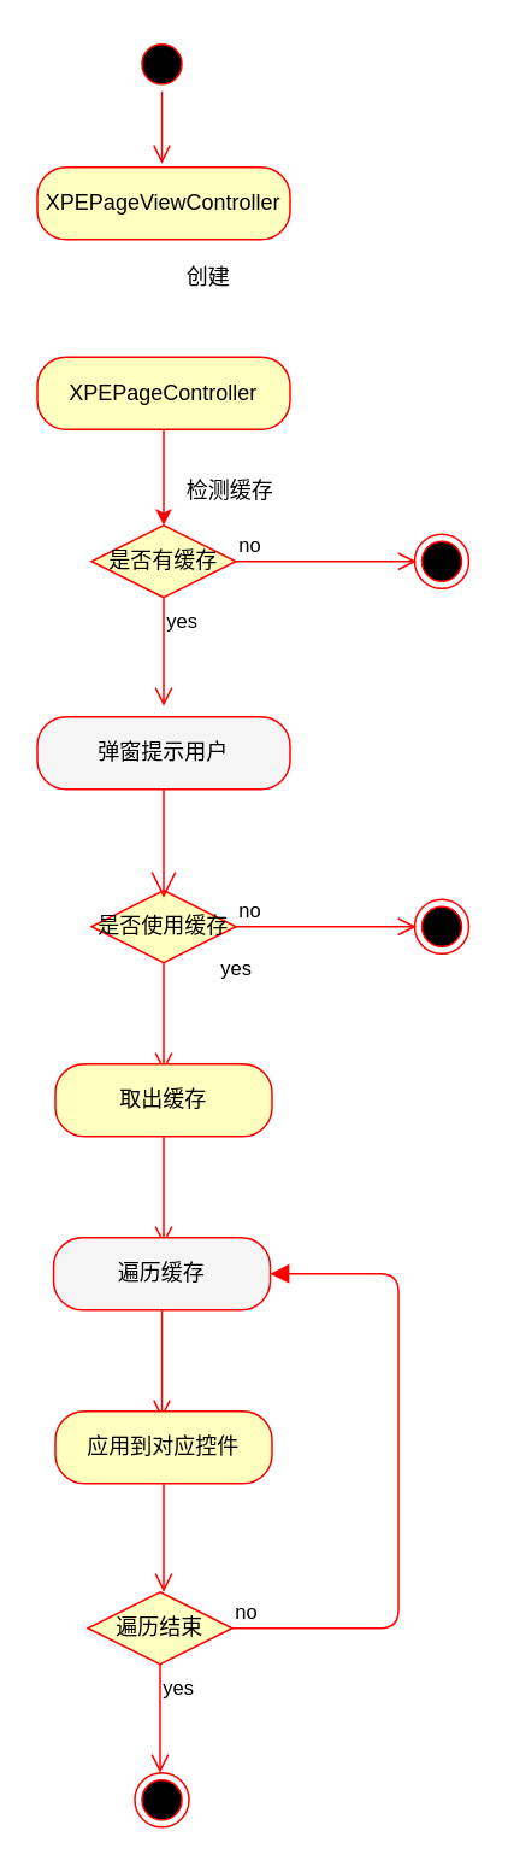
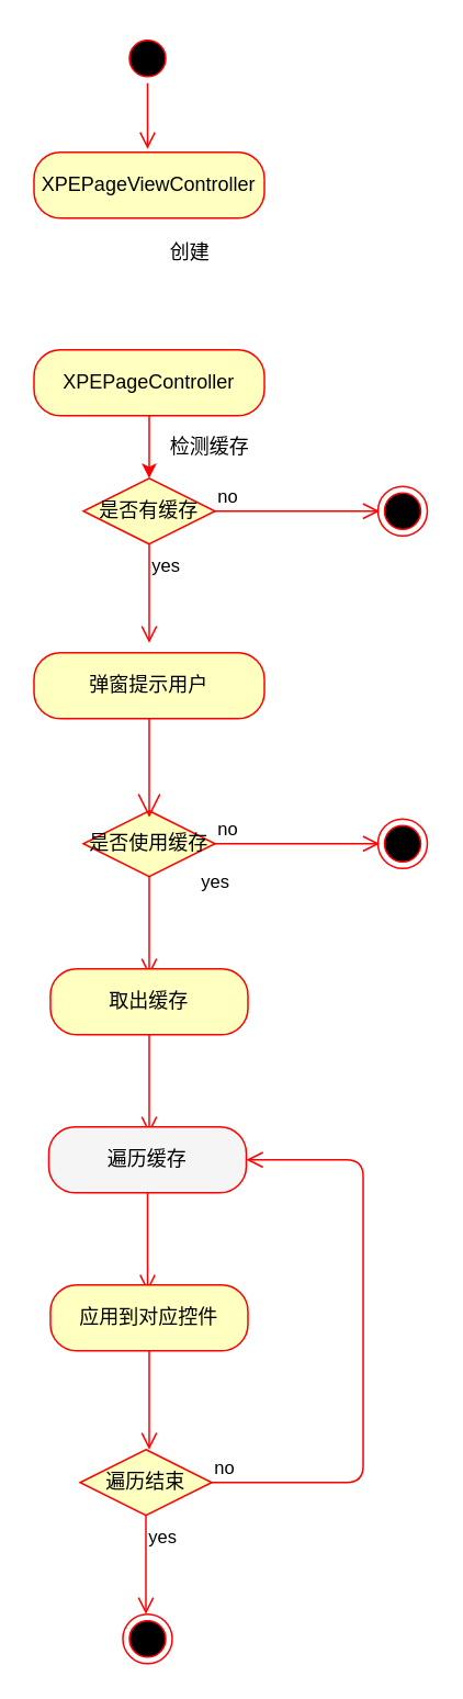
- <mxCell id="6" value="XPEPageController" style="rounded=1;whiteSpace=wrap;html=1;arcSize=40;fontColor=#000000;fillColor=#ffffc0;strokeColor=#ff0000;" vertex="1" parent="1"><mxGeometry x="20" y="197" width="140" height="40" as="geometry" /></mxCell>
+ <mxCell id="6" value="XPEPageController" style="rounded=1;whiteSpace=wrap;html=1;arcSize=40;fontColor=#000000;fillColor=#ffffc0;strokeColor=#ff0000;" vertex="1" parent="1"><mxGeometry x="20" y="212" width="140" height="40" as="geometry" /></mxCell>
- <mxCell id="7" value="弹窗提示用户" style="rounded=1;whiteSpace=wrap;html=1;arcSize=40;fontColor=#000000;fillColor=#f5f5f5;strokeColor=#ff0000;" vertex="1" parent="1"><mxGeometry x="20" y="396" width="140" height="40" as="geometry" /></mxCell>
+ <mxCell id="7" value="弹窗提示用户" style="rounded=1;whiteSpace=wrap;html=1;arcSize=40;fontColor=#000000;fillColor=#ffffc0;strokeColor=#ff0000;" vertex="1" parent="1"><mxGeometry x="20" y="396" width="140" height="40" as="geometry" /></mxCell>
- <mxCell id="26" value="no" style="edgeStyle=orthogonalEdgeStyle;html=1;align=left;verticalAlign=bottom;endArrow=block;endSize=8;strokeColor=#ff0000;entryX=1;entryY=0.5;entryDx=0;entryDy=0;" edge="1" source="25" parent="1" target="21"><mxGeometry x="-1" relative="1" as="geometry"><mxPoint x="220" y="700" as="targetPoint" /><Array as="points"><mxPoint x="220" y="900" /><mxPoint x="220" y="704" /></Array></mxGeometry></mxCell>
+ <mxCell id="26" value="no" style="edgeStyle=orthogonalEdgeStyle;html=1;align=left;verticalAlign=bottom;endArrow=open;endSize=8;strokeColor=#ff0000;entryX=1;entryY=0.5;entryDx=0;entryDy=0;" edge="1" source="25" parent="1" target="21"><mxGeometry x="-1" relative="1" as="geometry"><mxPoint x="220" y="700" as="targetPoint" /><Array as="points"><mxPoint x="220" y="900" /><mxPoint x="220" y="704" /></Array></mxGeometry></mxCell>
